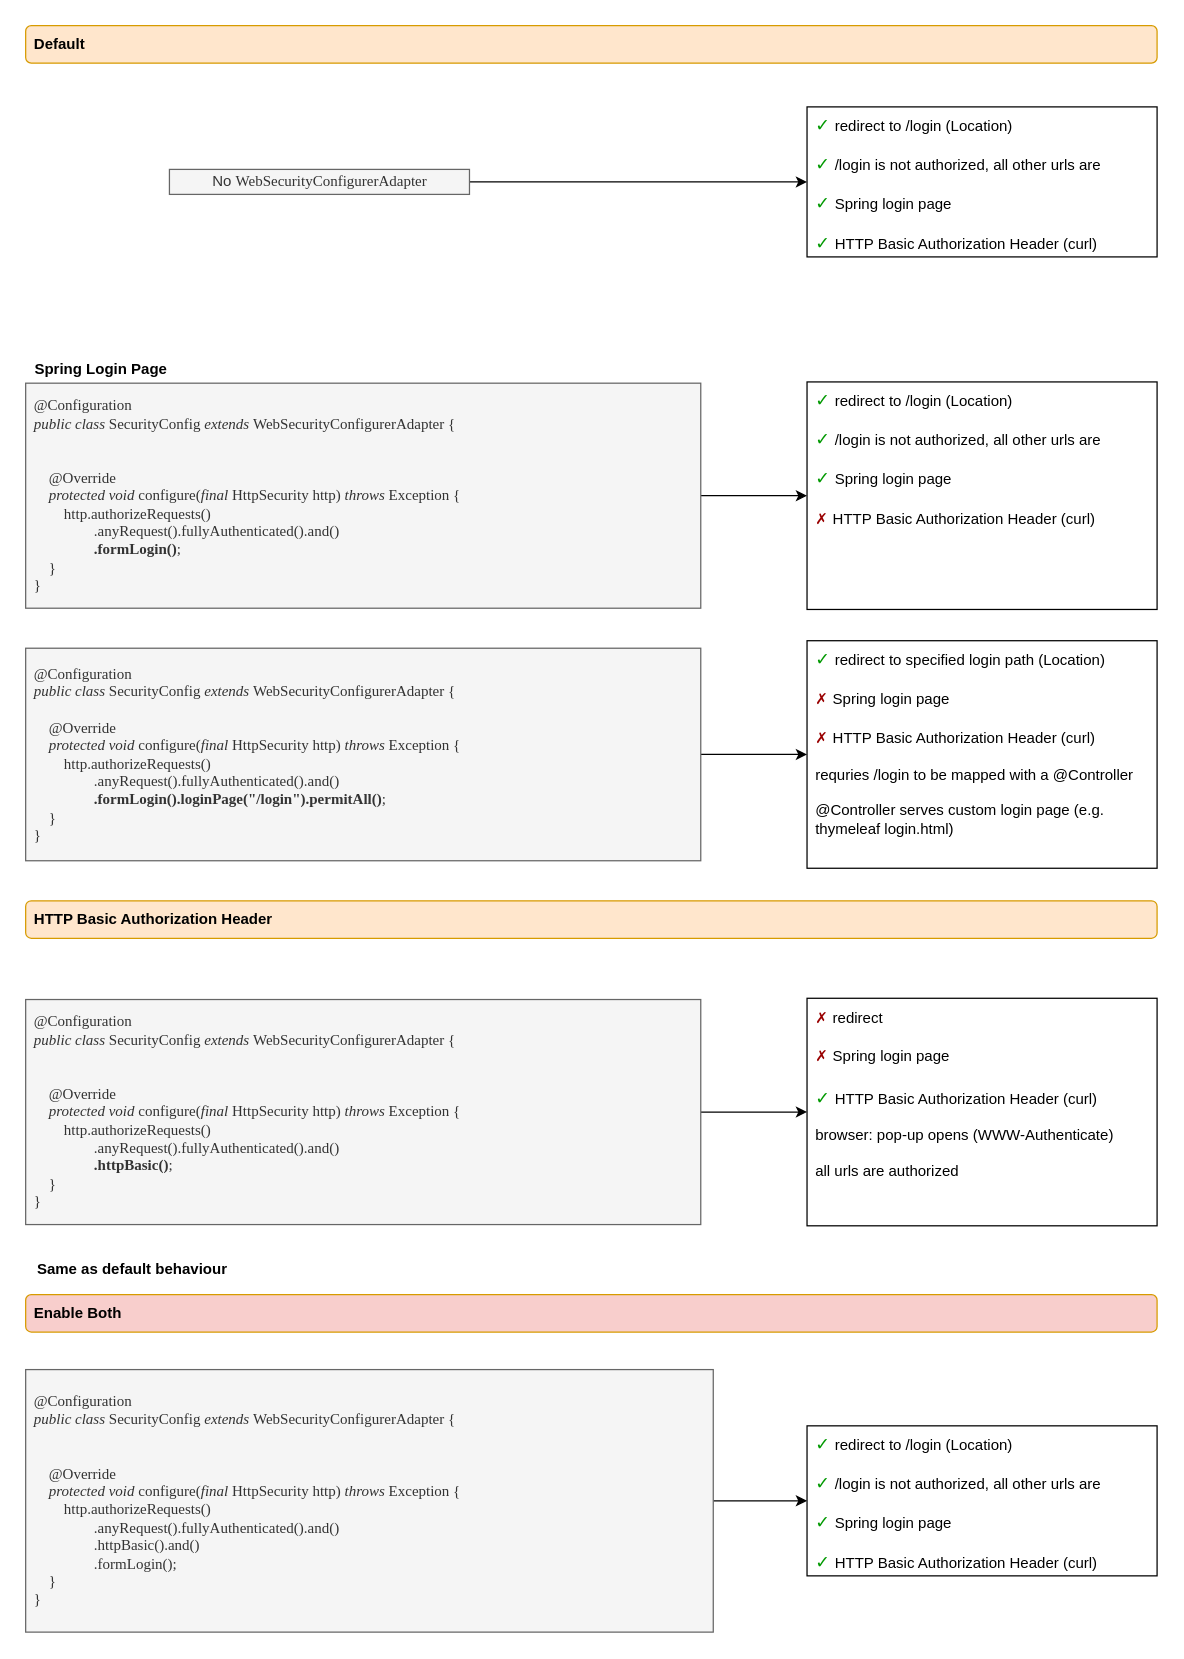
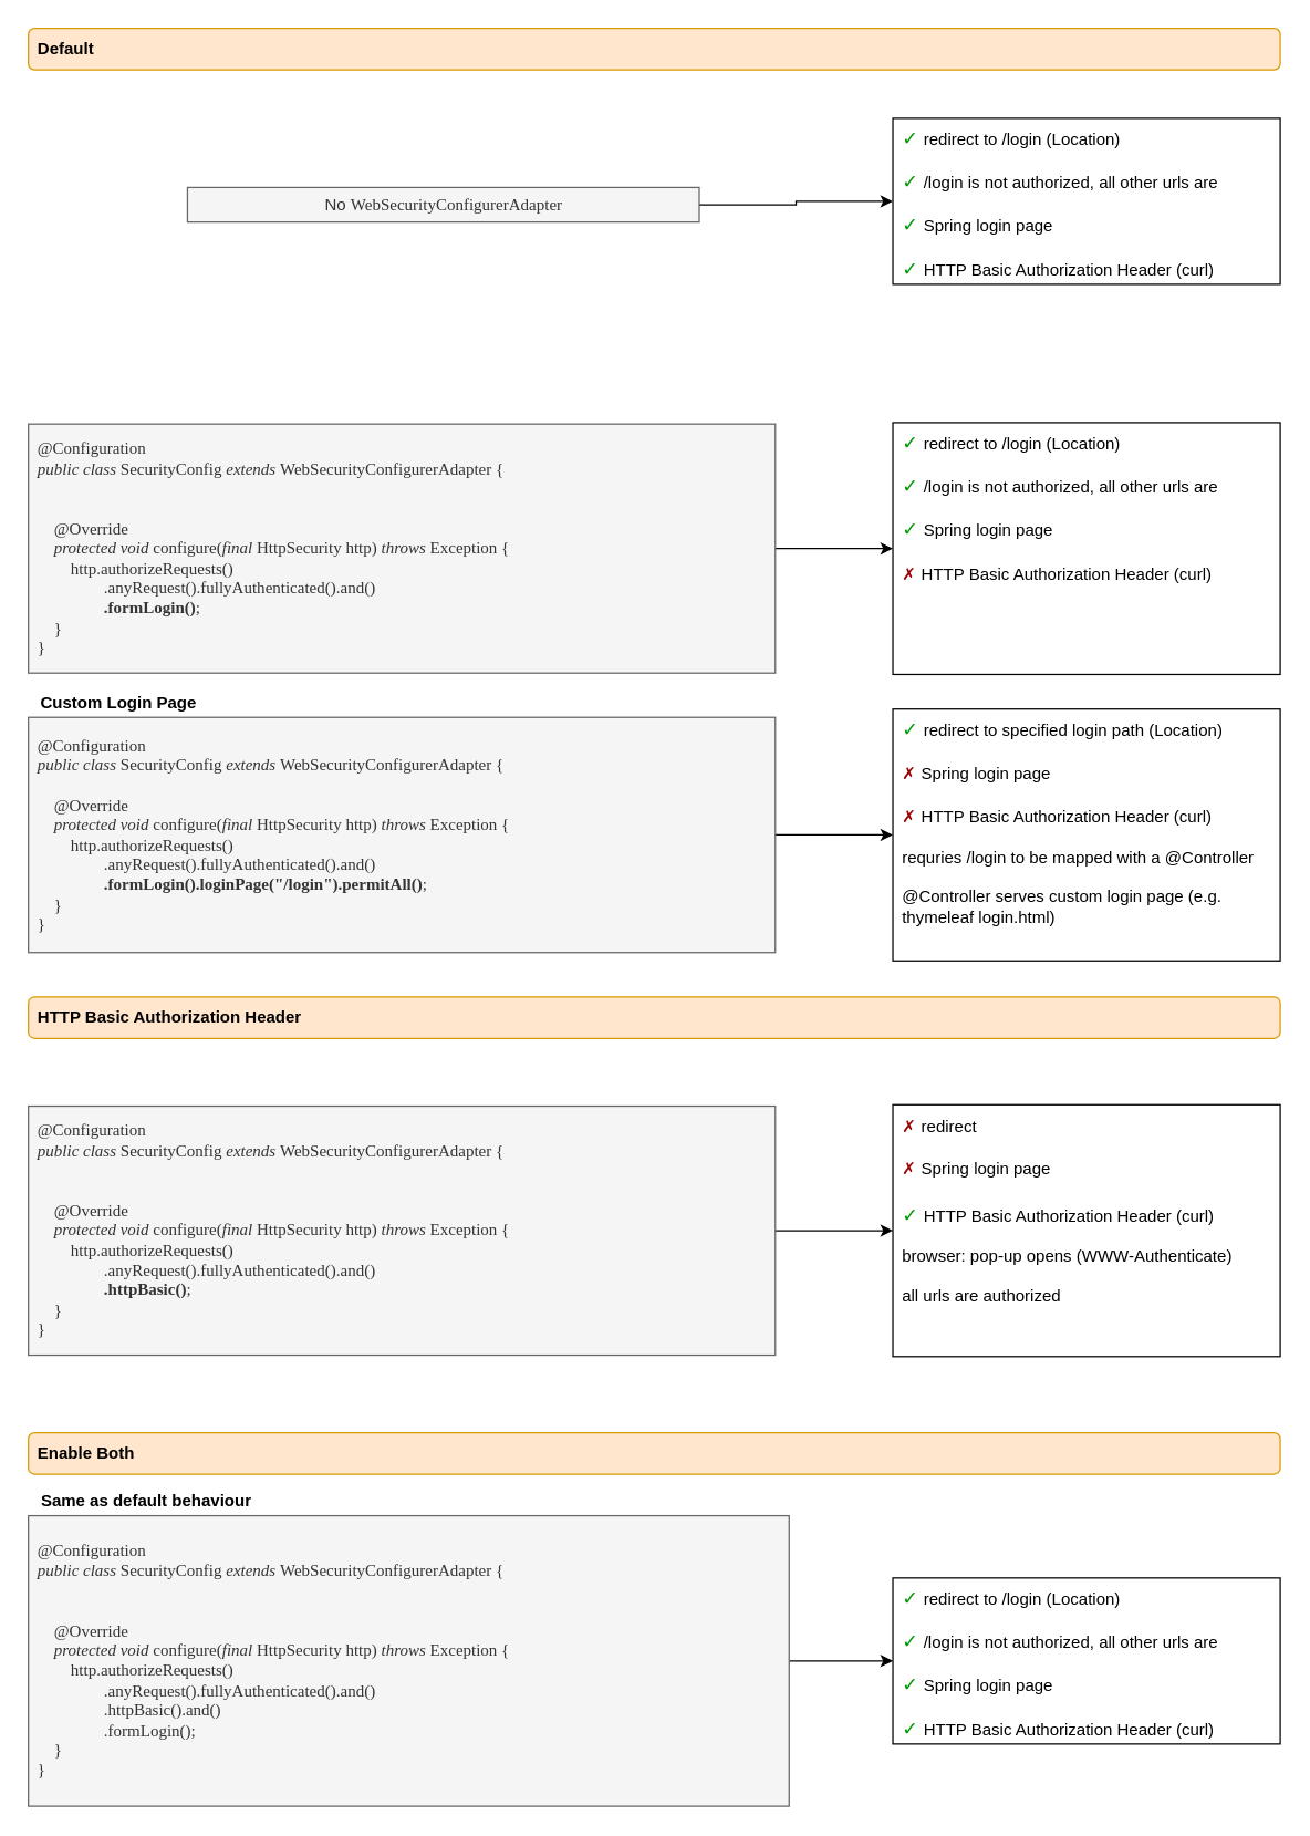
- <mxCell id="6" value="No&amp;nbsp;&lt;span style=&quot;font-family: &amp;#34;menlo&amp;#34; ; text-align: left&quot;&gt;WebSecurityConfigurerAdapter&lt;/span&gt;" style="text;html=1;align=center;verticalAlign=middle;resizable=0;points=[];autosize=1;fillColor=#f5f5f5;strokeColor=#666666;fontColor=#333333;" vertex="1" parent="1"><mxGeometry x="135" y="135" width="240" height="20" as="geometry" /></mxCell>
+ <mxCell id="6" value="No&amp;nbsp;&lt;span style=&quot;font-family: &amp;#34;menlo&amp;#34; ; text-align: left&quot;&gt;WebSecurityConfigurerAdapter&lt;/span&gt;" style="text;html=1;align=center;verticalAlign=middle;resizable=0;points=[];autosize=1;fillColor=#f5f5f5;strokeColor=#666666;fontColor=#333333;" vertex="1" parent="1"><mxGeometry x="135" y="135" width="370" height="25" as="geometry" /></mxCell>
- <mxCell id="19" value="Spring Login Page" style="text;html=1;align=center;verticalAlign=middle;resizable=0;points=[];autosize=1;fontStyle=1" vertex="1" parent="1"><mxGeometry x="20" y="285" width="120" height="20" as="geometry" /></mxCell>
+ <mxCell id="20" value="Custom Login Page" style="text;html=1;align=center;verticalAlign=middle;resizable=0;points=[];autosize=1;fontStyle=1" vertex="1" parent="1"><mxGeometry x="20" y="498" width="130" height="20" as="geometry" /></mxCell>
- <mxCell id="22" value="Same as default behaviour" style="text;html=1;align=center;verticalAlign=middle;resizable=0;points=[];autosize=1;fontStyle=1" vertex="1" parent="1"><mxGeometry x="20" y="1005" width="170" height="20" as="geometry" /></mxCell>
+ <mxCell id="22" value="Same as default behaviour" style="text;html=1;align=center;verticalAlign=middle;resizable=0;points=[];autosize=1;fontStyle=1" vertex="1" parent="1"><mxGeometry x="20" y="1075" width="170" height="20" as="geometry" /></mxCell>
- <mxCell id="21" value="Enable Both" style="rounded=1;whiteSpace=wrap;html=1;align=left;fillColor=#f8cecc;strokeColor=#d79b00;spacingLeft=5;fontStyle=1;" vertex="1" parent="1"><mxGeometry x="20" y="1035" width="905" height="30" as="geometry" /></mxCell>
+ <mxCell id="21" value="Enable Both" style="rounded=1;whiteSpace=wrap;html=1;align=left;fillColor=#ffe6cc;strokeColor=#d79b00;spacingLeft=5;fontStyle=1" vertex="1" parent="1"><mxGeometry x="20" y="1035" width="905" height="30" as="geometry" /></mxCell>
